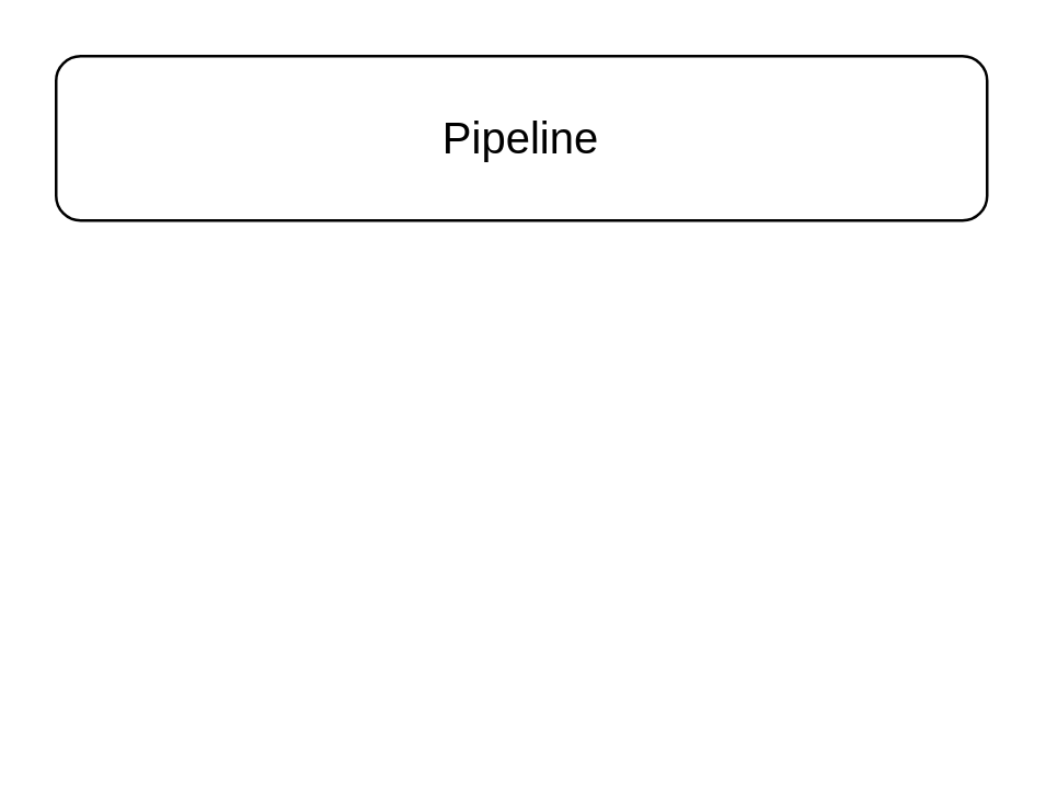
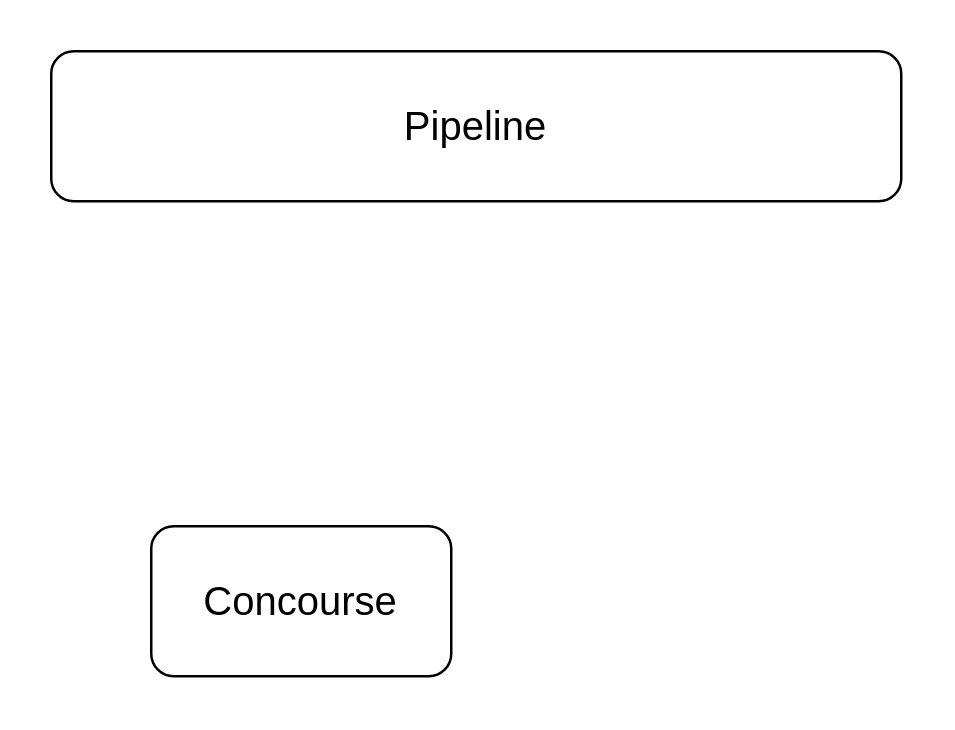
+ <mxCell id="2" value="Concourse" style="rounded=1;whiteSpace=wrap;html=1;fontSize=16;" vertex="1" parent="1"><mxGeometry x="60" y="210" width="120" height="60" as="geometry" /></mxCell>
